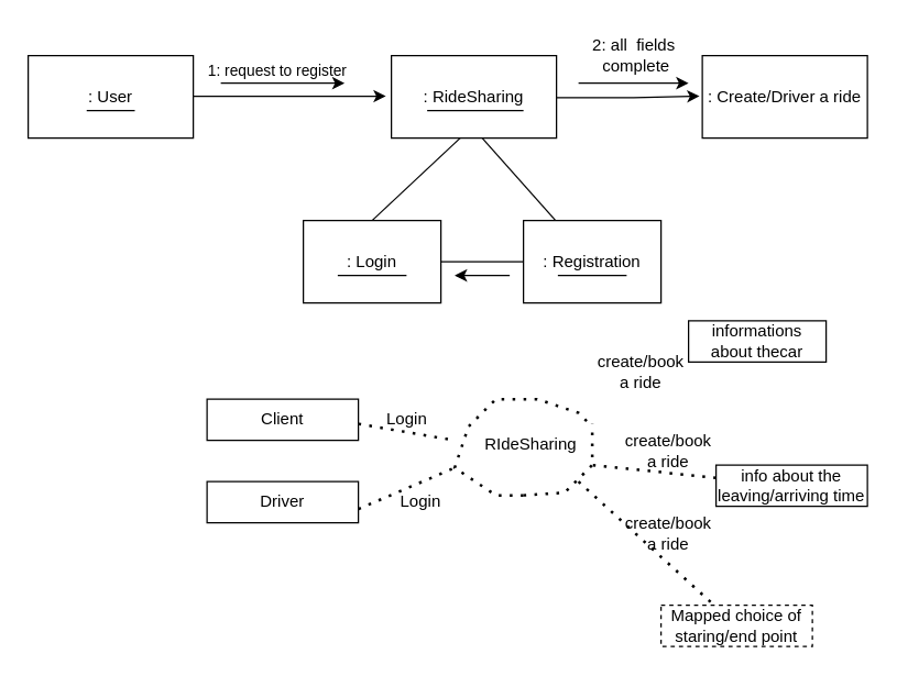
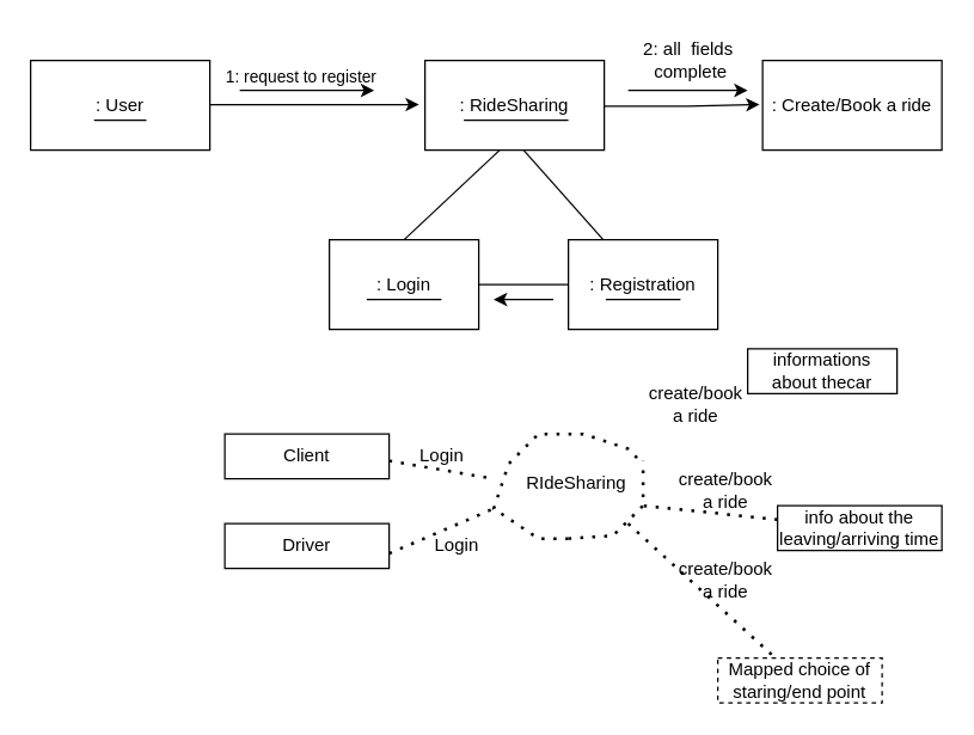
- <mxCell id="17" value=": Create/Driver a ride" style="rounded=0;whiteSpace=wrap;html=1;" vertex="1" parent="1"><mxGeometry x="510" y="40" width="120" height="60" as="geometry" /></mxCell>
+ <mxCell id="17" value=": Create/Book a ride" style="rounded=0;whiteSpace=wrap;html=1;" vertex="1" parent="1"><mxGeometry x="510" y="40" width="120" height="60" as="geometry" /></mxCell>
